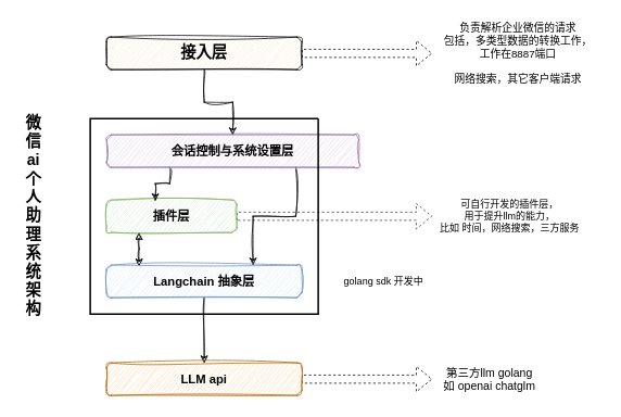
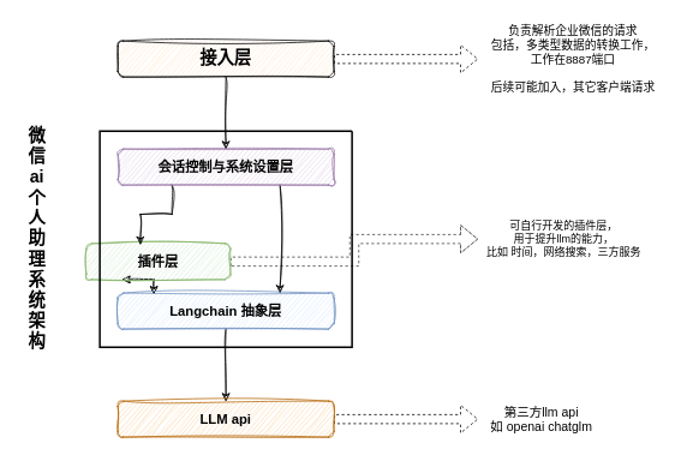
- <mxCell id="17" value="负责解析企业微信的请求&lt;br style=&quot;font-size: 13px;&quot;&gt;包括，多类型数据的转换工作，&lt;br style=&quot;font-size: 13px;&quot;&gt;工作在8887端口&lt;br style=&quot;font-size: 13px;&quot;&gt;&lt;br style=&quot;font-size: 13px;&quot;&gt;网络搜索，其它客户端请求" style="text;html=1;align=center;verticalAlign=middle;resizable=0;points=[];autosize=1;strokeColor=none;fillColor=none;fontSize=13;" vertex="1" parent="1"><mxGeometry x="530" y="20" width="210" height="90" as="geometry" /></mxCell>
+ <mxCell id="17" value="负责解析企业微信的请求&lt;br style=&quot;font-size: 13px;&quot;&gt;包括，多类型数据的转换工作，&lt;br style=&quot;font-size: 13px;&quot;&gt;工作在8887端口&lt;br style=&quot;font-size: 13px;&quot;&gt;&lt;br style=&quot;font-size: 13px;&quot;&gt;后续可能加入，其它客户端请求" style="text;html=1;align=center;verticalAlign=middle;resizable=0;points=[];autosize=1;strokeColor=none;fillColor=none;fontSize=13;" vertex="1" parent="1"><mxGeometry x="530" y="20" width="210" height="90" as="geometry" /></mxCell>
- <mxCell id="11" value="会话控制与系统设置层" style="rounded=1;whiteSpace=wrap;html=1;fillColor=#e1d5e7;strokeColor=#9673a6;gradientColor=none;glass=0;sketch=1;curveFitting=1;jiggle=2;fontSize=15;fontStyle=1;labelBackgroundColor=none;" vertex="1" parent="1"><mxGeometry x="130" y="165" width="310" height="40" as="geometry" /></mxCell>
+ <mxCell id="11" value="会话控制与系统设置层" style="rounded=1;whiteSpace=wrap;html=1;fillColor=#e1d5e7;strokeColor=#9673a6;gradientColor=none;glass=0;sketch=1;curveFitting=1;jiggle=2;fontSize=15;fontStyle=1;labelBackgroundColor=none;" vertex="1" parent="1"><mxGeometry x="130" y="165" width="240" height="40" as="geometry" /></mxCell>
- <mxCell id="7" value="插件层" style="rounded=1;whiteSpace=wrap;html=1;fillColor=#d5e8d4;strokeColor=#82b366;sketch=1;curveFitting=1;jiggle=2;fontSize=15;fontStyle=1" vertex="1" parent="1"><mxGeometry x="130" y="245" width="160" height="40" as="geometry" /></mxCell>
+ <mxCell id="7" value="插件层" style="rounded=1;whiteSpace=wrap;html=1;fillColor=#d5e8d4;strokeColor=#82b366;sketch=1;curveFitting=1;jiggle=2;fontSize=15;fontStyle=1" vertex="1" parent="1"><mxGeometry x="95" y="270" width="160" height="40" as="geometry" /></mxCell>
- <mxCell id="20" value="golang sdk 开发中" style="text;html=1;align=center;verticalAlign=middle;resizable=0;points=[];autosize=1;strokeColor=none;fillColor=none;" vertex="1" parent="1"><mxGeometry x="410" y="330" width="120" height="30" as="geometry" /></mxCell>
- <mxCell id="19" value="第三方llm golang &lt;br style=&quot;font-size: 14px;&quot;&gt;如 openai chatglm" style="text;html=1;align=center;verticalAlign=middle;resizable=0;points=[];autosize=1;strokeColor=none;fillColor=none;fontSize=14;" vertex="1" parent="1"><mxGeometry x="530" y="440" width="140" height="50" as="geometry" /></mxCell>
+ <mxCell id="19" value="第三方llm api &lt;br style=&quot;font-size: 14px;&quot;&gt;如 openai chatglm" style="text;html=1;align=center;verticalAlign=middle;resizable=0;points=[];autosize=1;strokeColor=none;fillColor=none;fontSize=14;" vertex="1" parent="1"><mxGeometry x="530" y="440" width="140" height="50" as="geometry" /></mxCell>
